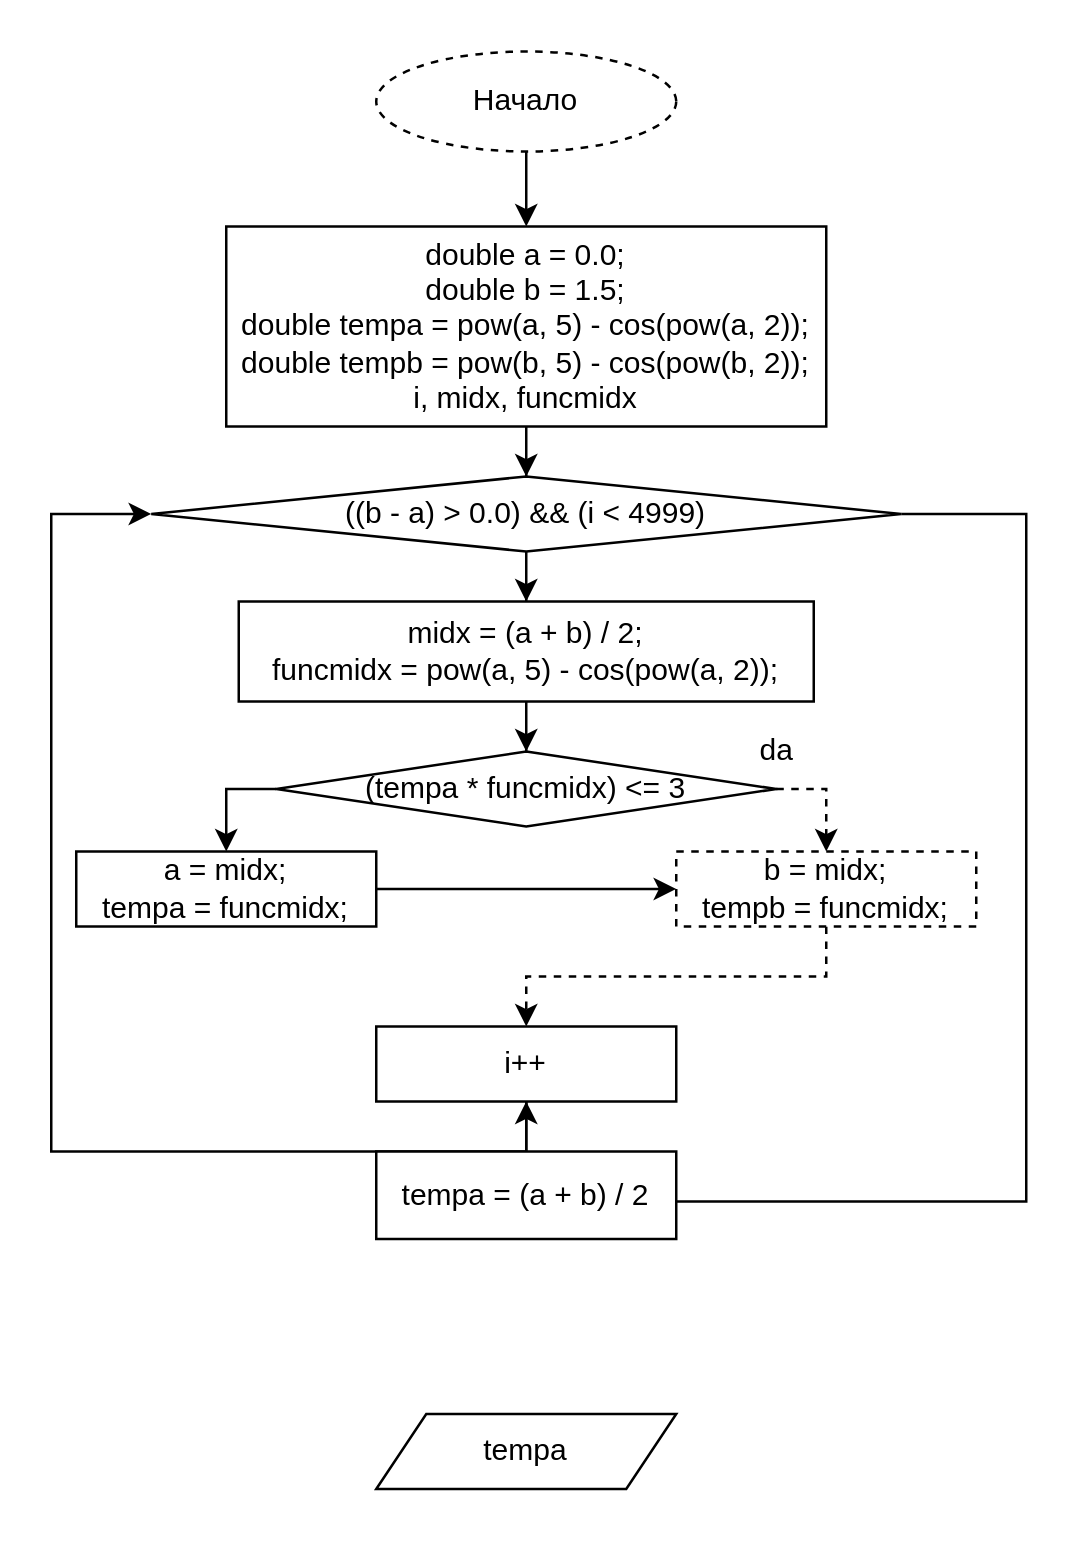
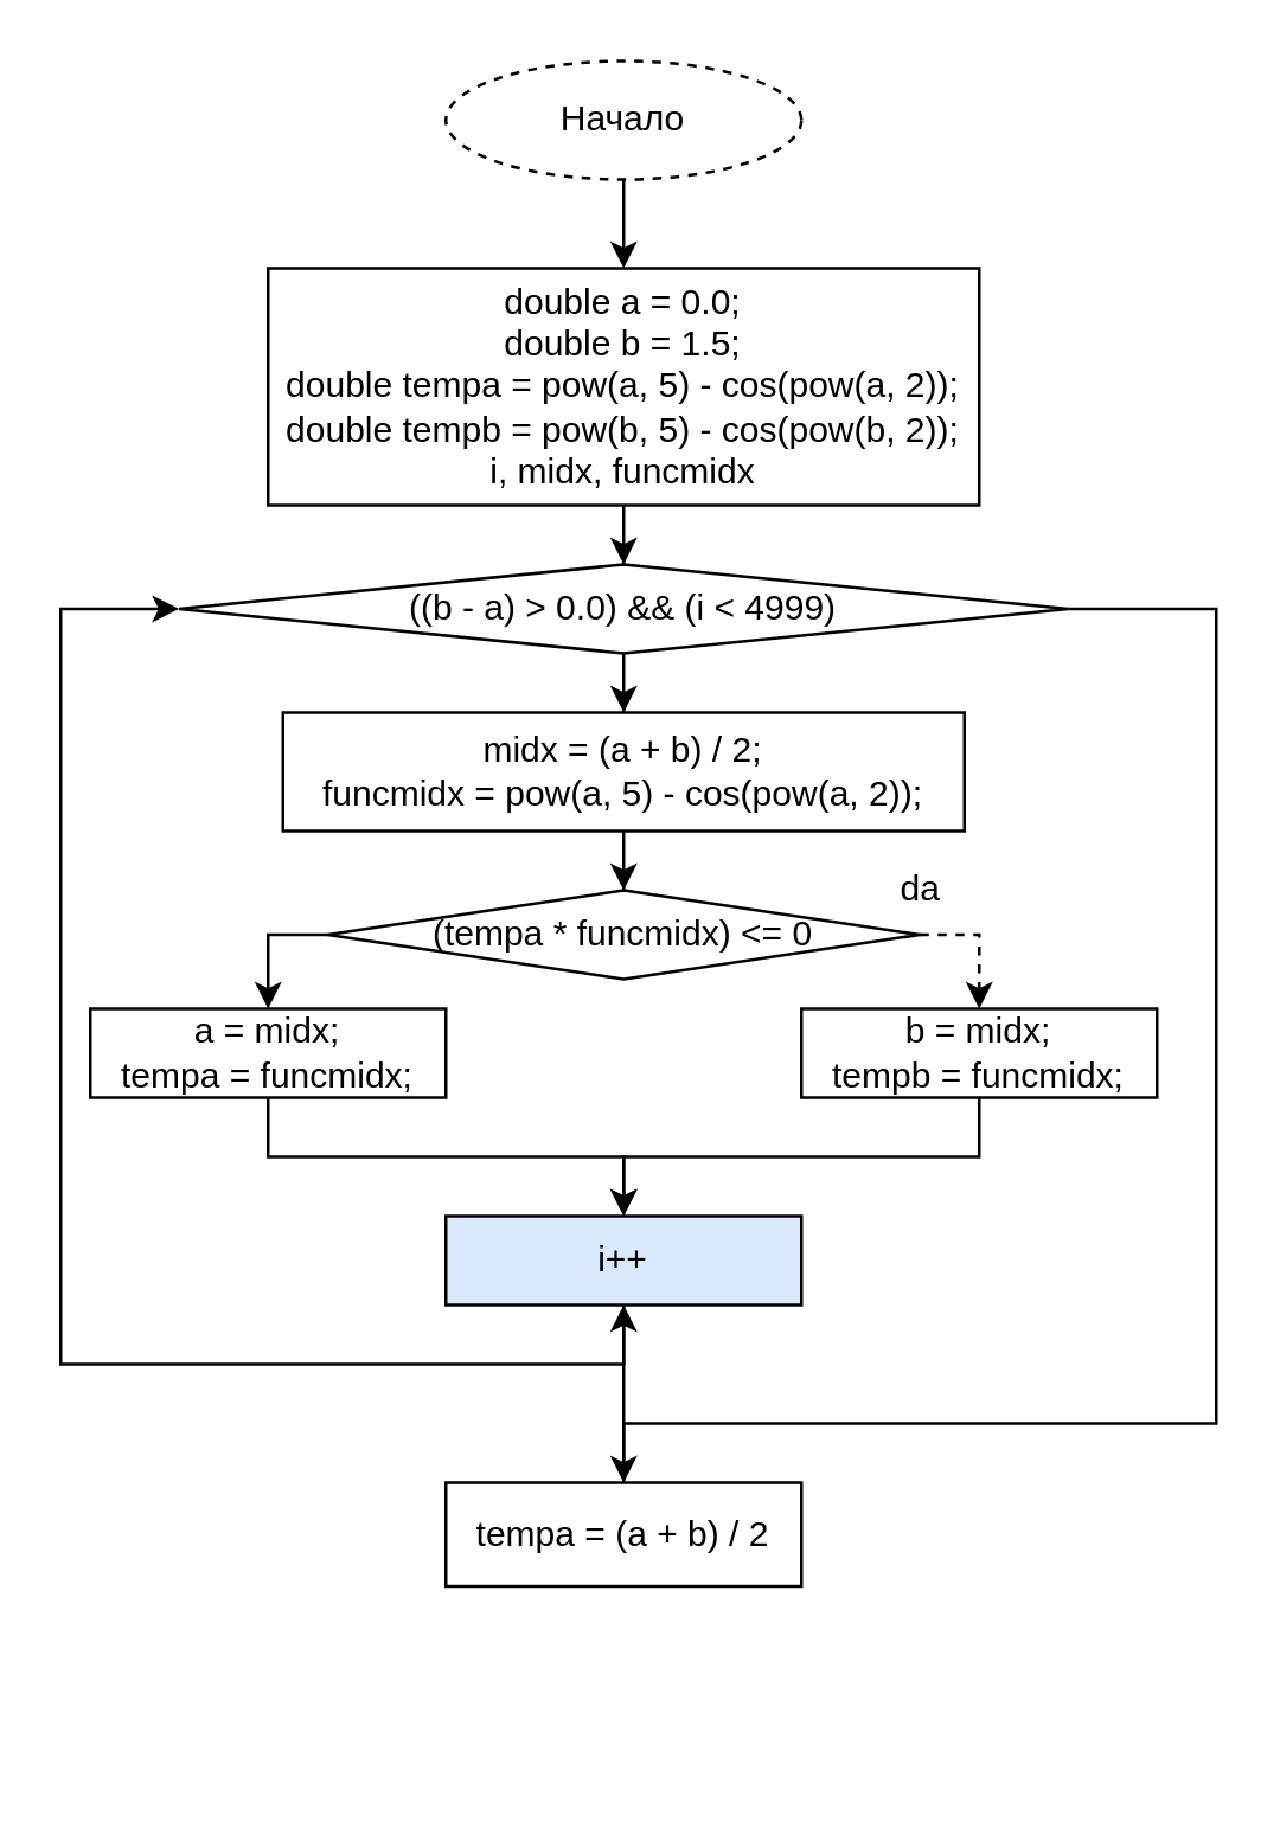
- <mxCell id="13" value="(tempa * funcmidx) &amp;lt;= 3" style="rhombus;whiteSpace=wrap;html=1;rounded=0;" vertex="1" parent="1"><mxGeometry x="110" y="300" width="200" height="30" as="geometry" /></mxCell>
+ <mxCell id="13" value="(tempa * funcmidx) &amp;lt;= 0" style="rhombus;whiteSpace=wrap;html=1;rounded=0;" vertex="1" parent="1"><mxGeometry x="110" y="300" width="200" height="30" as="geometry" /></mxCell>
- <mxCell id="17" value="" style="edgeStyle=orthogonalEdgeStyle;rounded=0;orthogonalLoop=1;jettySize=auto;html=1;" edge="1" parent="1" source="18" target="15"><mxGeometry relative="1" as="geometry" /></mxCell>
+ <mxCell id="17" value="" style="edgeStyle=orthogonalEdgeStyle;rounded=0;orthogonalLoop=1;jettySize=auto;html=1;" edge="1" parent="1" source="18" target="20"><mxGeometry relative="1" as="geometry" /></mxCell>
- <mxCell id="15" value="&lt;div&gt;&lt;span&gt;&#09;&#09;&#09;&lt;/span&gt;b = midx;&lt;/div&gt;&lt;div&gt;&lt;span&gt;&#09;&#09;&#09;&lt;/span&gt;tempb = funcmidx;&lt;/div&gt;" style="whiteSpace=wrap;html=1;rounded=0;dashed=1;" vertex="1" parent="1"><mxGeometry x="270" y="340" width="120" height="30" as="geometry" /></mxCell>
+ <mxCell id="15" value="&lt;div&gt;&lt;span&gt;&#09;&#09;&#09;&lt;/span&gt;b = midx;&lt;/div&gt;&lt;div&gt;&lt;span&gt;&#09;&#09;&#09;&lt;/span&gt;tempb = funcmidx;&lt;/div&gt;" style="whiteSpace=wrap;html=1;rounded=0;" vertex="1" parent="1"><mxGeometry x="270" y="340" width="120" height="30" as="geometry" /></mxCell>
- <mxCell id="14" style="edgeStyle=orthogonalEdgeStyle;rounded=0;orthogonalLoop=1;jettySize=auto;html=1;entryX=0.5;entryY=0;entryDx=0;entryDy=0;dashed=1;" edge="1" parent="1" source="15" target="20"><mxGeometry relative="1" as="geometry" /></mxCell>
+ <mxCell id="14" style="edgeStyle=orthogonalEdgeStyle;rounded=0;orthogonalLoop=1;jettySize=auto;html=1;entryX=0.5;entryY=0;entryDx=0;entryDy=0;" edge="1" parent="1" source="15" target="20"><mxGeometry relative="1" as="geometry" /></mxCell>
- <mxCell id="20" value="i++" style="whiteSpace=wrap;html=1;rounded=0;" vertex="1" parent="1"><mxGeometry x="150" y="410" width="120" height="30" as="geometry" /></mxCell>
+ <mxCell id="20" value="i++" style="whiteSpace=wrap;html=1;rounded=0;fillColor=#dae8fc;" vertex="1" parent="1"><mxGeometry x="150" y="410" width="120" height="30" as="geometry" /></mxCell>
- <mxCell id="23" value="tempa = (a + b) / 2" style="rounded=0;whiteSpace=wrap;html=1;" vertex="1" parent="1"><mxGeometry x="150" y="460" width="120" height="35" as="geometry" /></mxCell>
+ <mxCell id="23" value="tempa = (a + b) / 2" style="rounded=0;whiteSpace=wrap;html=1;" vertex="1" parent="1"><mxGeometry x="150" y="500" width="120" height="35" as="geometry" /></mxCell>
- <mxCell id="21" value="&lt;span&gt;tempa&lt;/span&gt;" style="shape=parallelogram;perimeter=parallelogramPerimeter;whiteSpace=wrap;html=1;fixedSize=1;" vertex="1" parent="1"><mxGeometry x="150" y="565" width="120" height="30" as="geometry" /></mxCell>
